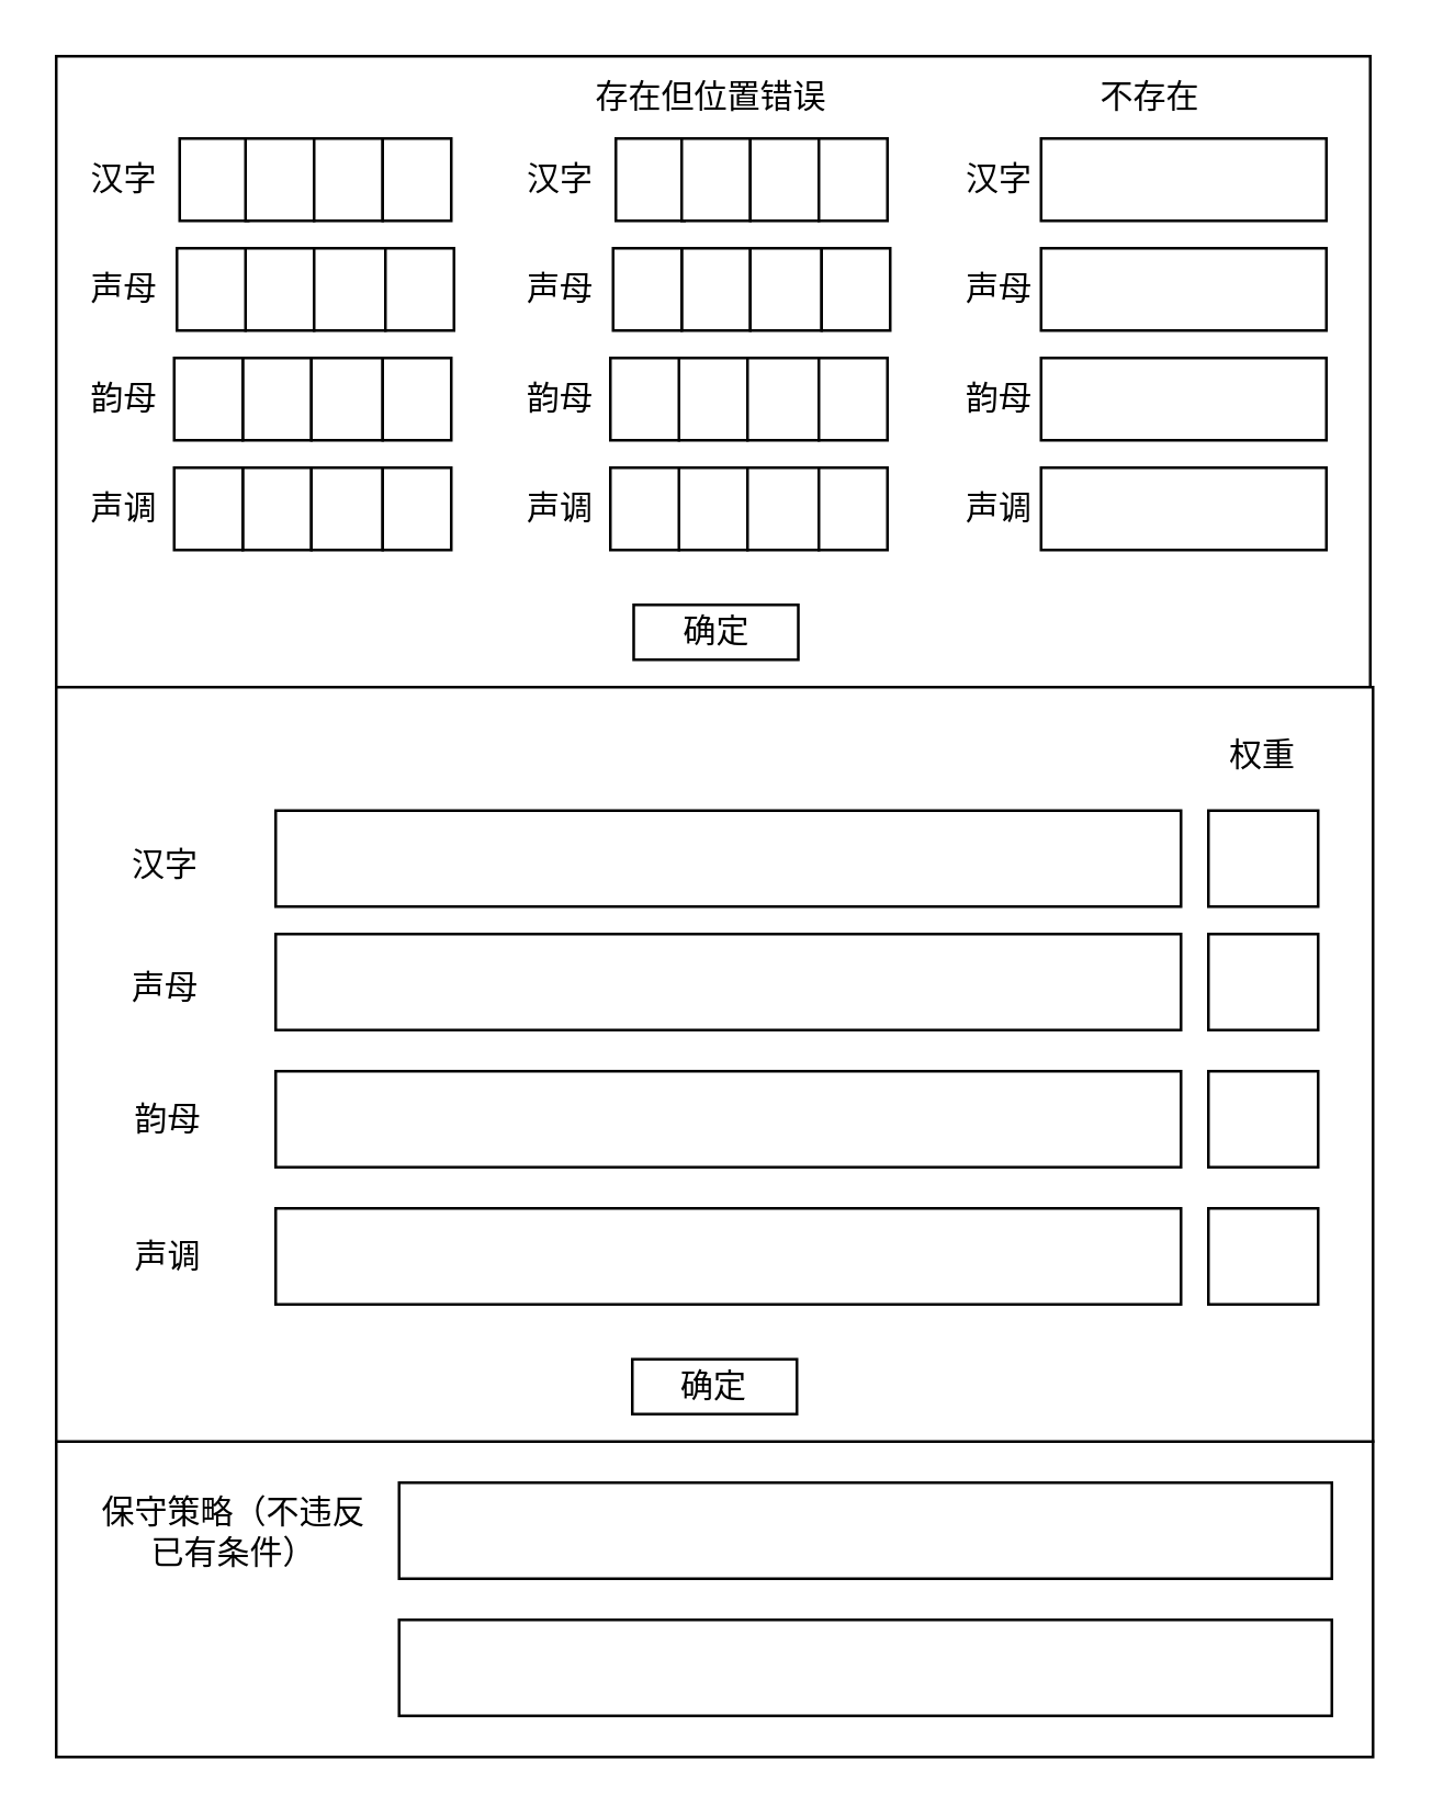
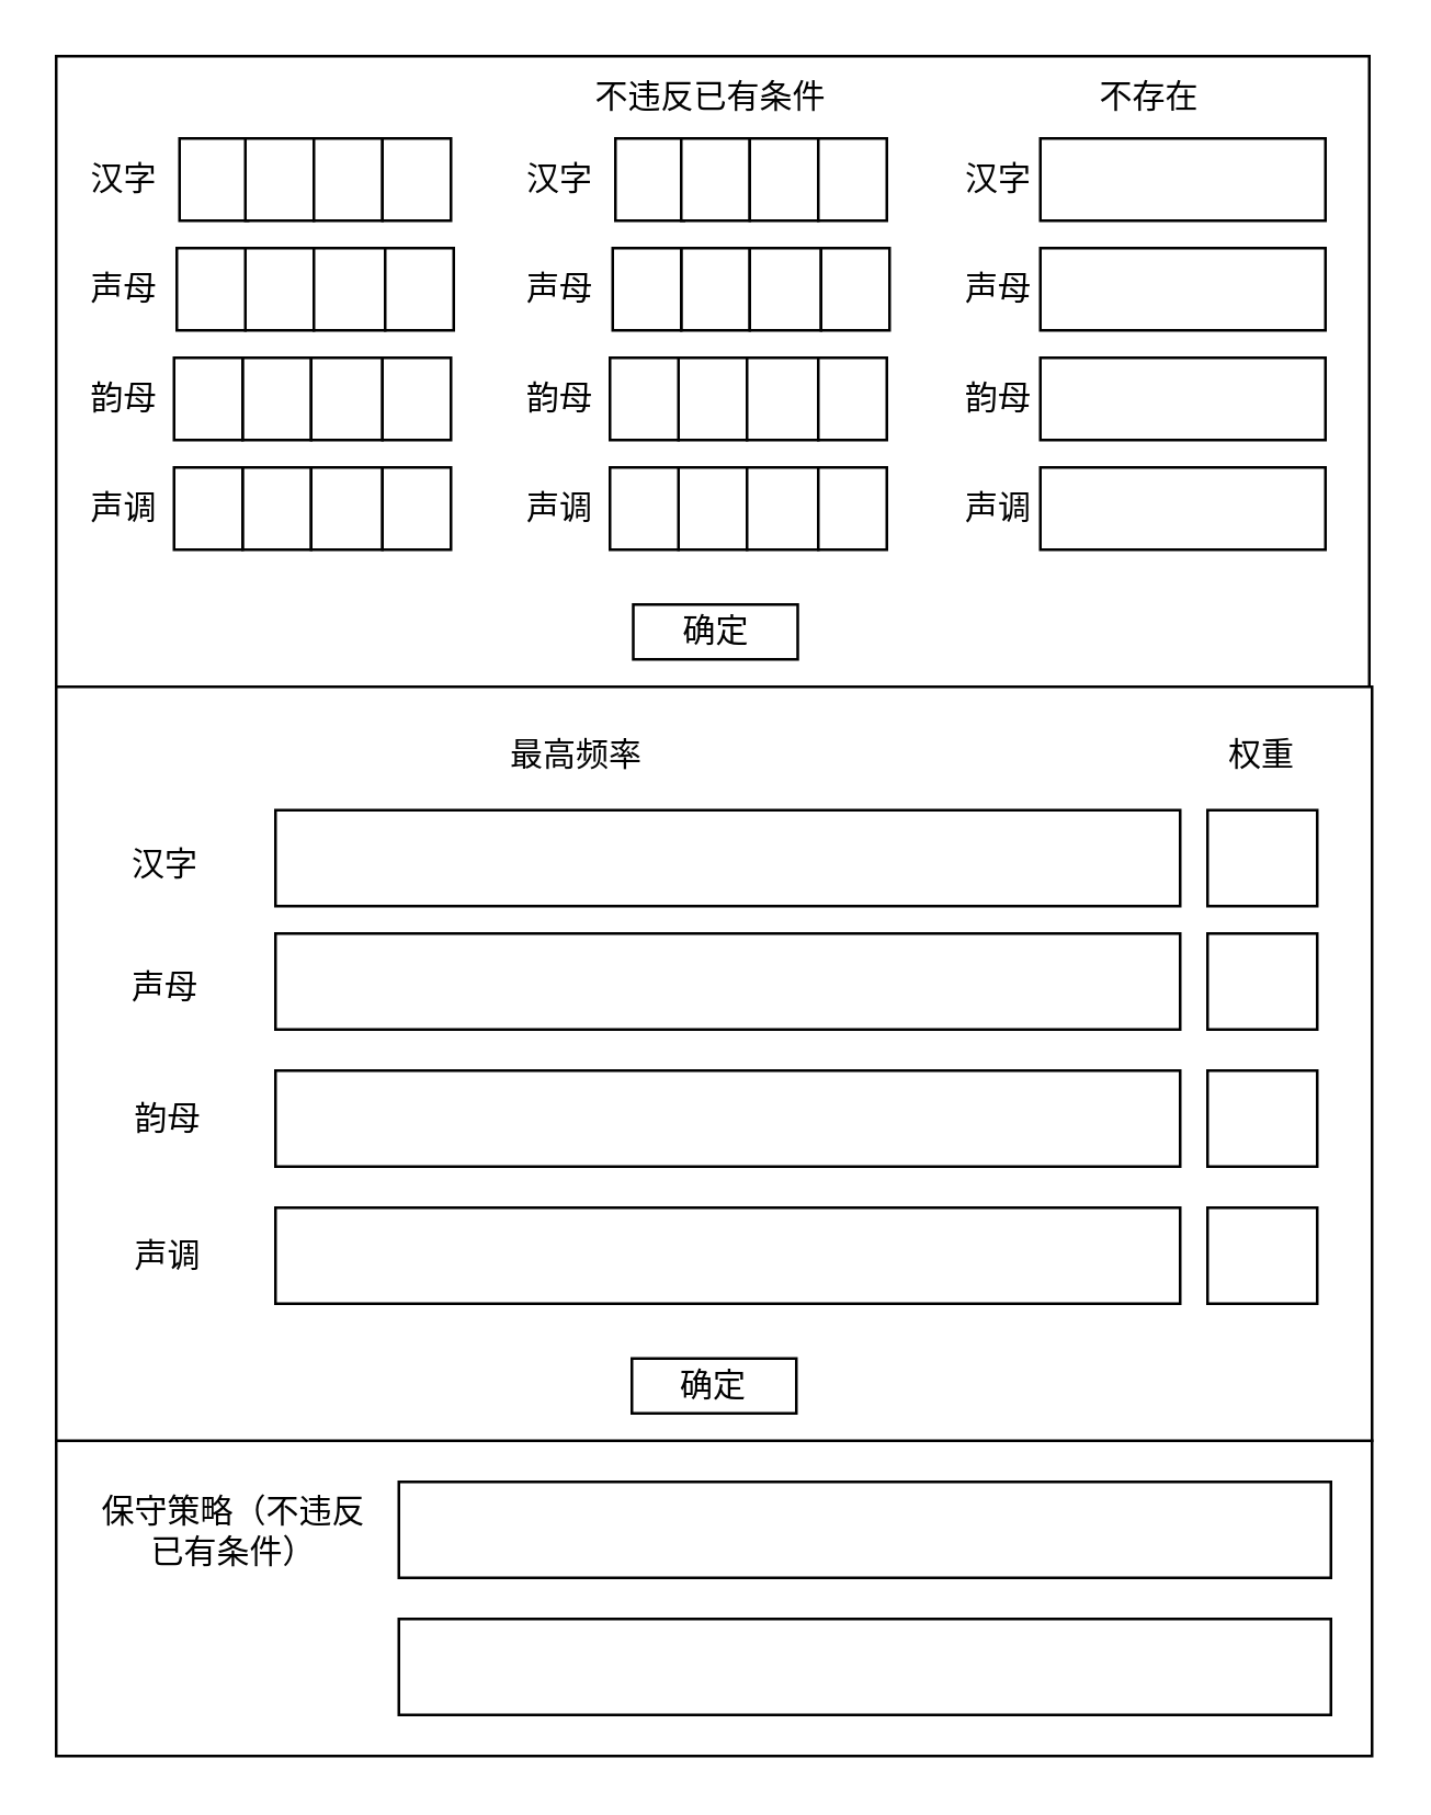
- <mxCell id="29" value="存在但位置错误" style="text;html=1;strokeColor=none;fillColor=none;align=center;verticalAlign=middle;whiteSpace=wrap;rounded=0;" parent="7" vertex="1"><mxGeometry x="179" width="120" height="30" as="geometry" /></mxCell>
+ <mxCell id="29" value="不违反已有条件" style="text;html=1;strokeColor=none;fillColor=none;align=center;verticalAlign=middle;whiteSpace=wrap;rounded=0;" parent="7" vertex="1"><mxGeometry x="179" width="120" height="30" as="geometry" /></mxCell>
+ <mxCell id="63" value="最高频率" style="text;html=1;strokeColor=none;fillColor=none;align=center;verticalAlign=middle;whiteSpace=wrap;rounded=0;" parent="60" vertex="1"><mxGeometry x="160" y="10" width="60" height="30" as="geometry" /></mxCell>
